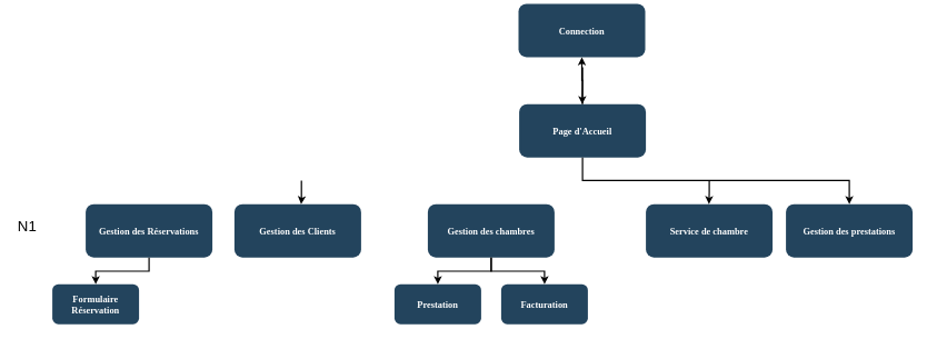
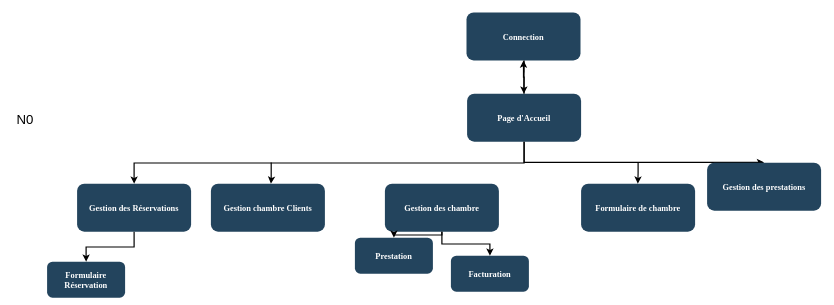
- <mxCell id="19" value="Connection" style="rounded=1;fillColor=#23445D;gradientColor=none;strokeColor=none;fontColor=#FFFFFF;fontStyle=1;fontFamily=Tahoma;fontSize=14" parent="1" vertex="1"><mxGeometry x="777" y="5" width="190" height="80" as="geometry" /></mxCell>
+ <mxCell id="19" value="Connection" style="rounded=1;fillColor=#23445D;gradientColor=none;strokeColor=none;fontColor=#FFFFFF;fontStyle=1;fontFamily=Tahoma;fontSize=14" parent="1" vertex="1"><mxGeometry x="777" y="20" width="190" height="80" as="geometry" /></mxCell>
+ <mxCell id="14" value="N0" style="text;html=1;align=center;verticalAlign=middle;resizable=0;points=[];autosize=1;fontSize=22;" parent="1" vertex="1"><mxGeometry y="185" width="40" height="30" as="geometry" x="21" /></mxCell>
+ <mxCell id="10" value="" style="edgeStyle=elbowEdgeStyle;elbow=vertical;strokeWidth=2;rounded=0" parent="1" source="2" target="5" edge="1"><mxGeometry x="-23" y="135.5" width="100" height="100" as="geometry"><mxPoint x="-2" y="205.5" as="sourcePoint" /><mxPoint x="98" y="105.5" as="targetPoint" /><Array as="points"><mxPoint x="401" y="271" /></Array></mxGeometry></mxCell>
- <mxCell id="15" value="N1" style="text;html=1;align=center;verticalAlign=middle;resizable=0;points=[];autosize=1;fontSize=22;" parent="1" vertex="1"><mxGeometry x="20" y="325" width="40" height="30" as="geometry" /></mxCell>
- <mxCell id="22" value="Gestion des Clients" style="rounded=1;fillColor=#23445D;gradientColor=none;strokeColor=none;fontColor=#FFFFFF;fontStyle=1;fontFamily=Tahoma;fontSize=14" vertex="1" parent="1"><mxGeometry x="351" y="305.5" width="190" height="80" as="geometry" /></mxCell>
+ <mxCell id="22" value="Gestion chambre Clients" style="rounded=1;fillColor=#23445D;gradientColor=none;strokeColor=none;fontColor=#FFFFFF;fontStyle=1;fontFamily=Tahoma;fontSize=14" vertex="1" parent="1"><mxGeometry x="351" y="305.5" width="190" height="80" as="geometry" /></mxCell>
- <mxCell id="4" value="Gestion des chambres" style="rounded=1;fillColor=#23445D;gradientColor=none;strokeColor=none;fontColor=#FFFFFF;fontStyle=1;fontFamily=Tahoma;fontSize=14" parent="1" vertex="1"><mxGeometry x="641" y="305.5" width="190" height="80" as="geometry" /></mxCell>
+ <mxCell id="4" value="Gestion des chambre" style="rounded=1;fillColor=#23445D;gradientColor=none;strokeColor=none;fontColor=#FFFFFF;fontStyle=1;fontFamily=Tahoma;fontSize=14" parent="1" vertex="1"><mxGeometry x="641" y="305.5" width="190" height="80" as="geometry" /></mxCell>
- <mxCell id="3" value="Service de chambre" style="rounded=1;fillColor=#23445D;gradientColor=none;strokeColor=none;fontColor=#FFFFFF;fontStyle=1;fontFamily=Tahoma;fontSize=14" parent="1" vertex="1"><mxGeometry x="968" y="305.5" width="190" height="80" as="geometry" /></mxCell>
+ <mxCell id="3" value="Formulaire de chambre" style="rounded=1;fillColor=#23445D;gradientColor=none;strokeColor=none;fontColor=#FFFFFF;fontStyle=1;fontFamily=Tahoma;fontSize=14" parent="1" vertex="1"><mxGeometry x="968" y="305.5" width="190" height="80" as="geometry" /></mxCell>
- <mxCell id="17" value="Gestion des prestations" style="rounded=1;fillColor=#23445D;gradientColor=none;strokeColor=none;fontColor=#FFFFFF;fontStyle=1;fontFamily=Tahoma;fontSize=14" parent="1" vertex="1"><mxGeometry x="1178" y="305.5" width="190" height="80" as="geometry" /></mxCell>
+ <mxCell id="17" value="Gestion des prestations" style="rounded=1;fillColor=#23445D;gradientColor=none;strokeColor=none;fontColor=#FFFFFF;fontStyle=1;fontFamily=Tahoma;fontSize=14" parent="1" vertex="1"><mxGeometry x="1178" y="270.5" width="190" height="80" as="geometry" /></mxCell>
- <mxCell id="6" value="Formulaire&#10;Réservation" style="rounded=1;fillColor=#23445D;gradientColor=none;strokeColor=none;fontColor=#FFFFFF;fontStyle=1;fontFamily=Tahoma;fontSize=14" parent="1" vertex="1"><mxGeometry x="78" y="425.5" width="130" height="60" as="geometry" /></mxCell>
+ <mxCell id="6" value="Formulaire&#10;Réservation" style="rounded=1;fillColor=#23445D;gradientColor=none;strokeColor=none;fontColor=#FFFFFF;fontStyle=1;fontFamily=Tahoma;fontSize=14" parent="1" vertex="1"><mxGeometry x="78" y="435.5" width="130" height="60" as="geometry" /></mxCell>
- <mxCell id="7" value="Prestation" style="rounded=1;fillColor=#23445D;gradientColor=none;strokeColor=none;fontColor=#FFFFFF;fontStyle=1;fontFamily=Tahoma;fontSize=14" parent="1" vertex="1"><mxGeometry x="591" y="425.5" width="130" height="60" as="geometry" /></mxCell>
+ <mxCell id="7" value="Prestation" style="rounded=1;fillColor=#23445D;gradientColor=none;strokeColor=none;fontColor=#FFFFFF;fontStyle=1;fontFamily=Tahoma;fontSize=14" parent="1" vertex="1"><mxGeometry x="591" y="395.5" width="130" height="60" as="geometry" /></mxCell>
